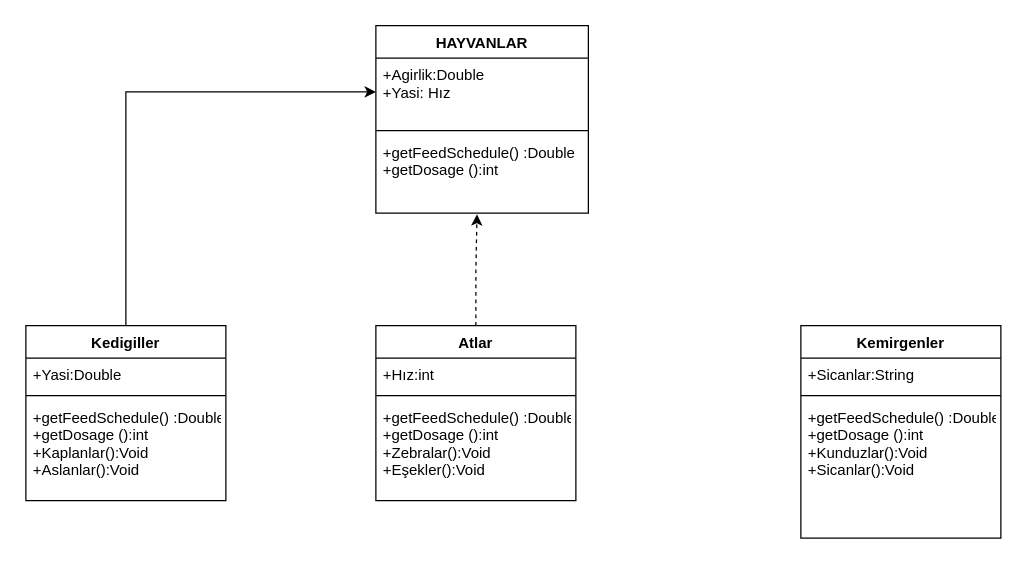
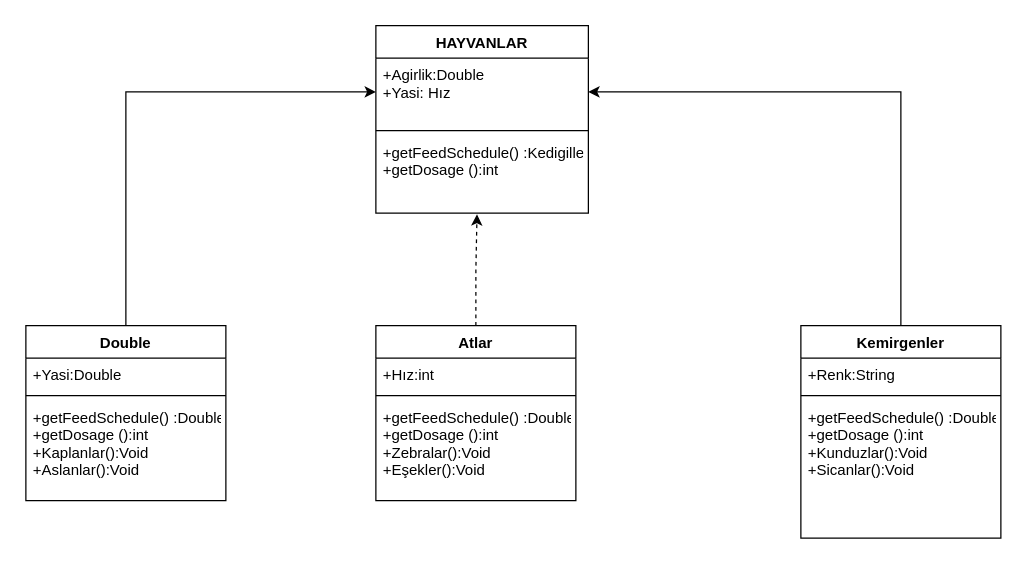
+ <mxCell id="16" style="edgeStyle=orthogonalEdgeStyle;rounded=0;orthogonalLoop=1;jettySize=auto;html=1;entryX=1;entryY=0.5;entryDx=0;entryDy=0;" edge="1" parent="1" source="17" target="3"><mxGeometry relative="1" as="geometry" /></mxCell>
- <mxCell id="5" value="+getFeedSchedule() :Double&#10;+getDosage ():int" style="text;strokeColor=none;fillColor=none;align=left;verticalAlign=top;spacingLeft=4;spacingRight=4;overflow=hidden;rotatable=0;points=[[0,0.5],[1,0.5]];portConstraint=eastwest;" vertex="1" parent="2"><mxGeometry y="88" width="170" height="62" as="geometry" /></mxCell>
+ <mxCell id="5" value="+getFeedSchedule() :Kedigiller&#10;+getDosage ():int" style="text;strokeColor=none;fillColor=none;align=left;verticalAlign=top;spacingLeft=4;spacingRight=4;overflow=hidden;rotatable=0;points=[[0,0.5],[1,0.5]];portConstraint=eastwest;" vertex="1" parent="2"><mxGeometry y="88" width="170" height="62" as="geometry" /></mxCell>
- <mxCell id="7" value="Kedigiller" style="swimlane;fontStyle=1;align=center;verticalAlign=top;childLayout=stackLayout;horizontal=1;startSize=26;horizontalStack=0;resizeParent=1;resizeParentMax=0;resizeLast=0;collapsible=1;marginBottom=0;" vertex="1" parent="1"><mxGeometry x="20" y="260" width="160" height="140" as="geometry" /></mxCell>
+ <mxCell id="7" value="Double" style="swimlane;fontStyle=1;align=center;verticalAlign=top;childLayout=stackLayout;horizontal=1;startSize=26;horizontalStack=0;resizeParent=1;resizeParentMax=0;resizeLast=0;collapsible=1;marginBottom=0;" vertex="1" parent="1"><mxGeometry x="20" y="260" width="160" height="140" as="geometry" /></mxCell>
- <mxCell id="18" value="+Sicanlar:String" style="text;strokeColor=none;fillColor=none;align=left;verticalAlign=top;spacingLeft=4;spacingRight=4;overflow=hidden;rotatable=0;points=[[0,0.5],[1,0.5]];portConstraint=eastwest;" vertex="1" parent="17"><mxGeometry y="26" width="160" height="26" as="geometry" /></mxCell>
+ <mxCell id="18" value="+Renk:String" style="text;strokeColor=none;fillColor=none;align=left;verticalAlign=top;spacingLeft=4;spacingRight=4;overflow=hidden;rotatable=0;points=[[0,0.5],[1,0.5]];portConstraint=eastwest;" vertex="1" parent="17"><mxGeometry y="26" width="160" height="26" as="geometry" /></mxCell>
